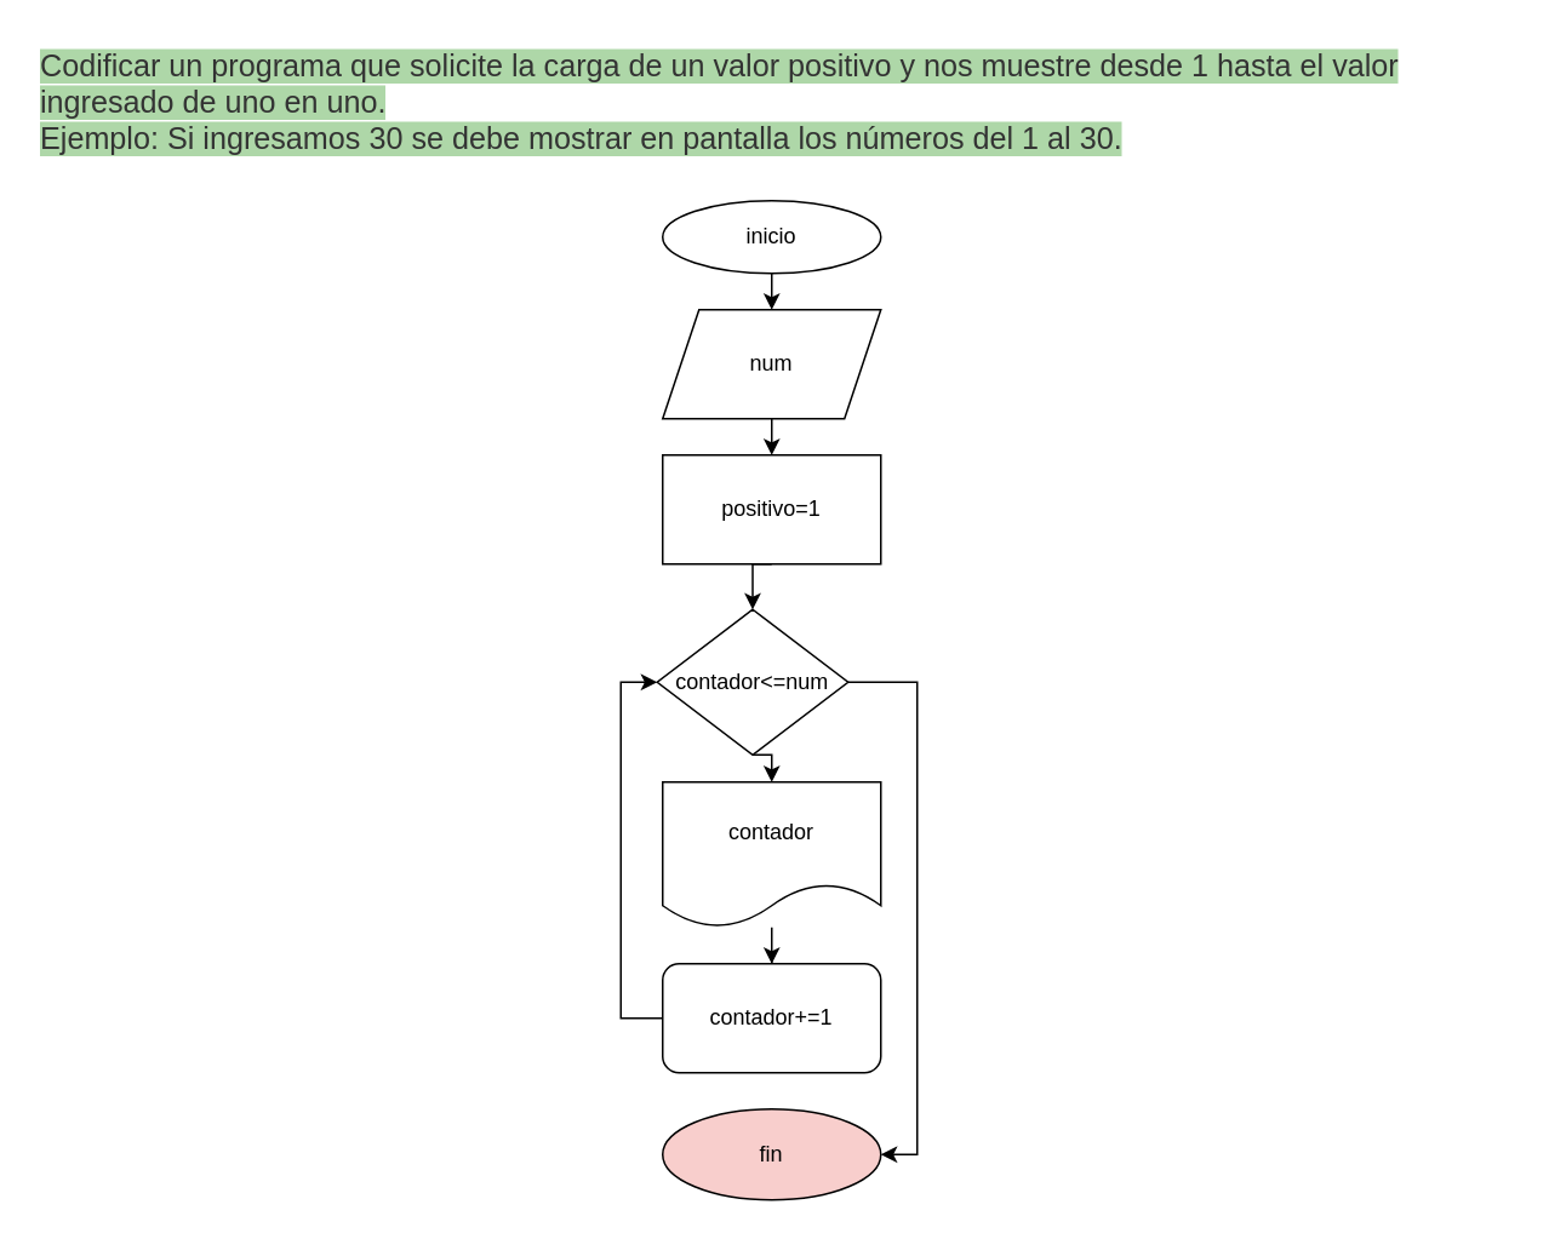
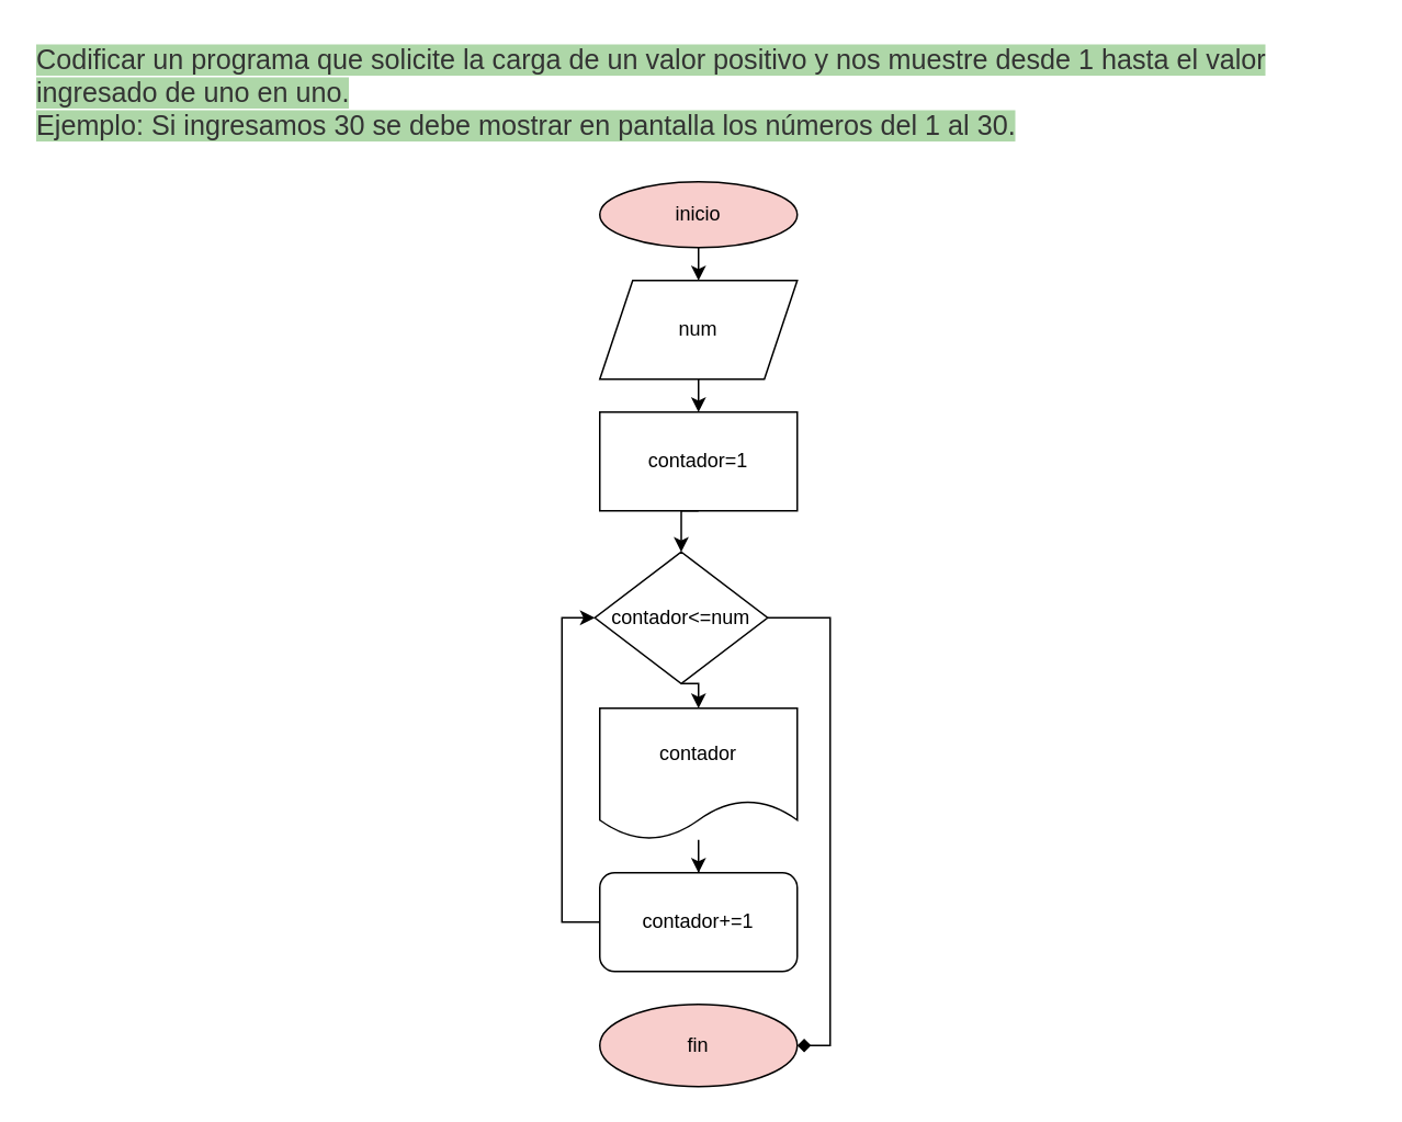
- <mxCell id="4" value="inicio" style="ellipse;whiteSpace=wrap;html=1;" vertex="1" parent="1"><mxGeometry x="364" y="110" width="120" height="40" as="geometry" /></mxCell>
+ <mxCell id="4" value="inicio" style="ellipse;whiteSpace=wrap;html=1;fillColor=#f8cecc;" vertex="1" parent="1"><mxGeometry x="364" y="110" width="120" height="40" as="geometry" /></mxCell>
- <mxCell id="11" value="positivo=1" style="rounded=0;whiteSpace=wrap;html=1;" vertex="1" parent="1"><mxGeometry x="364" y="250" width="120" height="60" as="geometry" /></mxCell>
+ <mxCell id="11" value="contador=1" style="rounded=0;whiteSpace=wrap;html=1;" vertex="1" parent="1"><mxGeometry x="364" y="250" width="120" height="60" as="geometry" /></mxCell>
- <mxCell id="8" style="edgeStyle=orthogonalEdgeStyle;rounded=0;orthogonalLoop=1;jettySize=auto;html=1;exitX=1;exitY=0.5;exitDx=0;exitDy=0;entryX=1;entryY=0.5;entryDx=0;entryDy=0;" edge="1" parent="1" source="9" target="16"><mxGeometry relative="1" as="geometry" /></mxCell>
+ <mxCell id="8" style="edgeStyle=orthogonalEdgeStyle;rounded=0;orthogonalLoop=1;jettySize=auto;html=1;exitX=1;exitY=0.5;exitDx=0;exitDy=0;entryX=1;entryY=0.5;entryDx=0;entryDy=0;endArrow=diamond;" edge="1" parent="1" source="9" target="16"><mxGeometry relative="1" as="geometry" /></mxCell>
